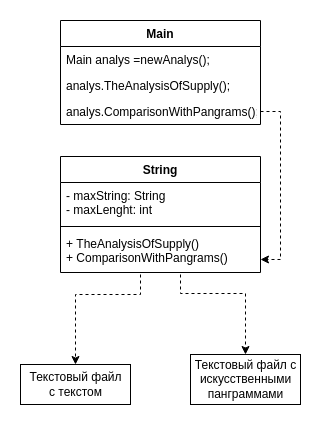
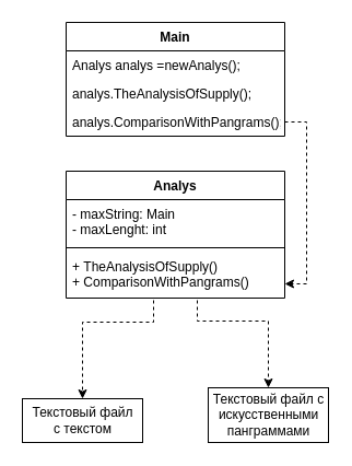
- <mxCell id="3" value="Main analys =newAnalys();" style="text;strokeColor=none;fillColor=none;align=left;verticalAlign=top;spacingLeft=4;spacingRight=4;overflow=hidden;rotatable=0;points=[[0,0.5],[1,0.5]];portConstraint=eastwest;" vertex="1" parent="2"><mxGeometry y="26" width="200" height="26" as="geometry" /></mxCell>
+ <mxCell id="3" value="Analys analys =newAnalys();" style="text;strokeColor=none;fillColor=none;align=left;verticalAlign=top;spacingLeft=4;spacingRight=4;overflow=hidden;rotatable=0;points=[[0,0.5],[1,0.5]];portConstraint=eastwest;" vertex="1" parent="2"><mxGeometry y="26" width="200" height="26" as="geometry" /></mxCell>
- <mxCell id="6" value="String" style="swimlane;fontStyle=1;align=center;verticalAlign=top;childLayout=stackLayout;horizontal=1;startSize=26;horizontalStack=0;resizeParent=1;resizeParentMax=0;resizeLast=0;collapsible=1;marginBottom=0;" vertex="1" parent="1"><mxGeometry x="60" y="156" width="200" height="116" as="geometry"><mxRectangle x="340" y="202" width="70" height="26" as="alternateBounds" /></mxGeometry></mxCell>
+ <mxCell id="6" value="Analys" style="swimlane;fontStyle=1;align=center;verticalAlign=top;childLayout=stackLayout;horizontal=1;startSize=26;horizontalStack=0;resizeParent=1;resizeParentMax=0;resizeLast=0;collapsible=1;marginBottom=0;" vertex="1" parent="1"><mxGeometry x="60" y="156" width="200" height="116" as="geometry"><mxRectangle x="340" y="202" width="70" height="26" as="alternateBounds" /></mxGeometry></mxCell>
- <mxCell id="7" value="- maxString: String&#10;- maxLenght: int&#10;" style="text;strokeColor=none;fillColor=none;align=left;verticalAlign=top;spacingLeft=4;spacingRight=4;overflow=hidden;rotatable=0;points=[[0,0.5],[1,0.5]];portConstraint=eastwest;" vertex="1" parent="6"><mxGeometry y="26" width="200" height="40" as="geometry" /></mxCell>
+ <mxCell id="7" value="- maxString: Main&#10;- maxLenght: int&#10;" style="text;strokeColor=none;fillColor=none;align=left;verticalAlign=top;spacingLeft=4;spacingRight=4;overflow=hidden;rotatable=0;points=[[0,0.5],[1,0.5]];portConstraint=eastwest;" vertex="1" parent="6"><mxGeometry y="26" width="200" height="40" as="geometry" /></mxCell>
